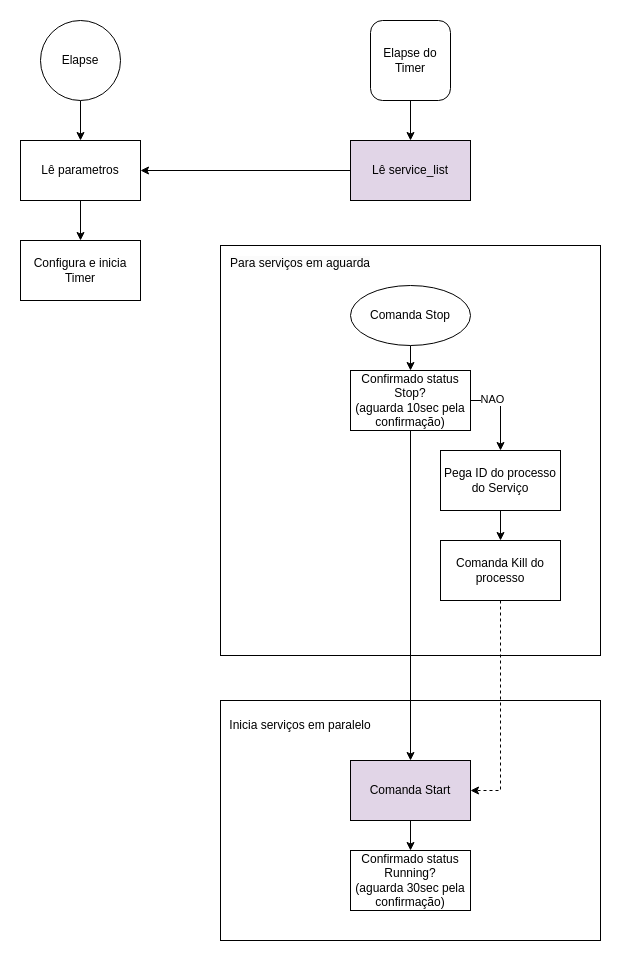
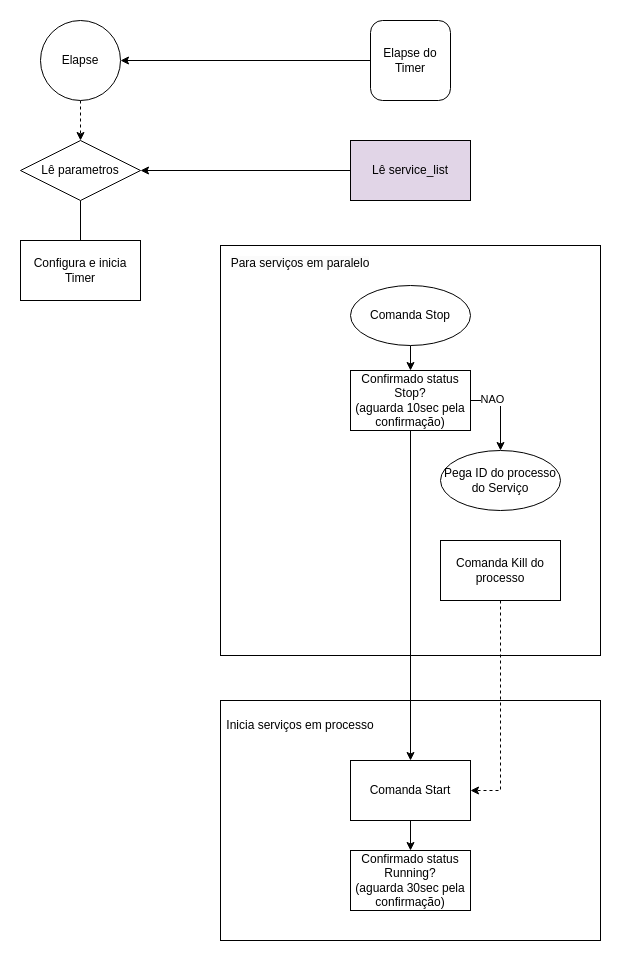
- <mxCell id="4" style="edgeStyle=orthogonalEdgeStyle;rounded=0;orthogonalLoop=1;jettySize=auto;html=1;entryX=0.5;entryY=0;entryDx=0;entryDy=0;" edge="1" parent="1" source="5" target="7"><mxGeometry relative="1" as="geometry" /></mxCell>
+ <mxCell id="4" style="edgeStyle=orthogonalEdgeStyle;rounded=0;orthogonalLoop=1;jettySize=auto;html=1;entryX=0.5;entryY=0;entryDx=0;entryDy=0;dashed=1;" edge="1" parent="1" source="5" target="7"><mxGeometry relative="1" as="geometry" /></mxCell>
- <mxCell id="11" style="edgeStyle=orthogonalEdgeStyle;rounded=0;orthogonalLoop=1;jettySize=auto;html=1;" edge="1" parent="1" source="12" target="10"><mxGeometry relative="1" as="geometry" /></mxCell>
+ <mxCell id="11" style="edgeStyle=orthogonalEdgeStyle;rounded=0;orthogonalLoop=1;jettySize=auto;html=1;" edge="1" parent="1" source="12" target="5"><mxGeometry relative="1" as="geometry" /></mxCell>
- <mxCell id="7" value="Lê parametros" style="rounded=0;whiteSpace=wrap;html=1;" vertex="1" parent="1"><mxGeometry x="20" y="140" width="120" height="60" as="geometry" /></mxCell>
+ <mxCell id="7" value="Lê parametros" style="rhombus;whiteSpace=wrap;html=1;" vertex="1" parent="1"><mxGeometry x="20" y="140" width="120" height="60" as="geometry" /></mxCell>
- <mxCell id="6" style="edgeStyle=orthogonalEdgeStyle;rounded=0;orthogonalLoop=1;jettySize=auto;html=1;entryX=0.5;entryY=0;entryDx=0;entryDy=0;" edge="1" parent="1" source="7" target="8"><mxGeometry relative="1" as="geometry" /></mxCell>
+ <mxCell id="6" style="edgeStyle=orthogonalEdgeStyle;rounded=0;orthogonalLoop=1;jettySize=auto;html=1;entryX=0.5;entryY=0;entryDx=0;entryDy=0;endArrow=none;" edge="1" parent="1" source="7" target="8"><mxGeometry relative="1" as="geometry" /></mxCell>
- <mxCell id="26" value="&#10;&lt;span style=&quot;color: rgb(0, 0, 0); font-family: Helvetica; font-size: 12px; font-style: normal; font-variant-ligatures: normal; font-variant-caps: normal; font-weight: 400; letter-spacing: normal; orphans: 2; text-align: center; text-indent: 0px; text-transform: none; widows: 2; word-spacing: 0px; -webkit-text-stroke-width: 0px; background-color: rgb(251, 251, 251); text-decoration-thickness: initial; text-decoration-style: initial; text-decoration-color: initial; float: none; display: inline !important;&quot;&gt;Para serviços em aguarda&lt;/span&gt;&#10;&#10;" style="text;html=1;strokeColor=none;fillColor=none;align=center;verticalAlign=middle;whiteSpace=wrap;rounded=0;" vertex="1" parent="1"><mxGeometry x="190" y="255" width="220" height="30" as="geometry" /></mxCell>
+ <mxCell id="26" value="&#10;&lt;span style=&quot;color: rgb(0, 0, 0); font-family: Helvetica; font-size: 12px; font-style: normal; font-variant-ligatures: normal; font-variant-caps: normal; font-weight: 400; letter-spacing: normal; orphans: 2; text-align: center; text-indent: 0px; text-transform: none; widows: 2; word-spacing: 0px; -webkit-text-stroke-width: 0px; background-color: rgb(251, 251, 251); text-decoration-thickness: initial; text-decoration-style: initial; text-decoration-color: initial; float: none; display: inline !important;&quot;&gt;Para serviços em paralelo&lt;/span&gt;&#10;&#10;" style="text;html=1;strokeColor=none;fillColor=none;align=center;verticalAlign=middle;whiteSpace=wrap;rounded=0;" vertex="1" parent="1"><mxGeometry x="190" y="255" width="220" height="30" as="geometry" /></mxCell>
- <mxCell id="20" value="Pega ID do processo do Serviço" style="rounded=0;whiteSpace=wrap;html=1;" vertex="1" parent="1"><mxGeometry x="440" y="450" width="120" height="60" as="geometry" /></mxCell>
+ <mxCell id="20" value="Pega ID do processo do Serviço" style="ellipse;whiteSpace=wrap;html=1;" vertex="1" parent="1"><mxGeometry x="440" y="450" width="120" height="60" as="geometry" /></mxCell>
- <mxCell id="19" style="edgeStyle=orthogonalEdgeStyle;rounded=0;orthogonalLoop=1;jettySize=auto;html=1;" edge="1" parent="1" source="20" target="22"><mxGeometry relative="1" as="geometry" /></mxCell>
- <mxCell id="27" value="Inicia serviços em paralelo" style="text;html=1;strokeColor=none;fillColor=none;align=center;verticalAlign=middle;whiteSpace=wrap;rounded=0;" vertex="1" parent="1"><mxGeometry x="190" y="710" width="220" height="30" as="geometry" /></mxCell>
+ <mxCell id="27" value="Inicia serviços em processo" style="text;html=1;strokeColor=none;fillColor=none;align=center;verticalAlign=middle;whiteSpace=wrap;rounded=0;" vertex="1" parent="1"><mxGeometry x="190" y="710" width="220" height="30" as="geometry" /></mxCell>
- <mxCell id="24" value="Comanda Start" style="rounded=0;whiteSpace=wrap;html=1;fillColor=#e1d5e7;" vertex="1" parent="1"><mxGeometry x="350" y="760" width="120" height="60" as="geometry" /></mxCell>
+ <mxCell id="24" value="Comanda Start" style="rounded=0;whiteSpace=wrap;html=1;" vertex="1" parent="1"><mxGeometry x="350" y="760" width="120" height="60" as="geometry" /></mxCell>
